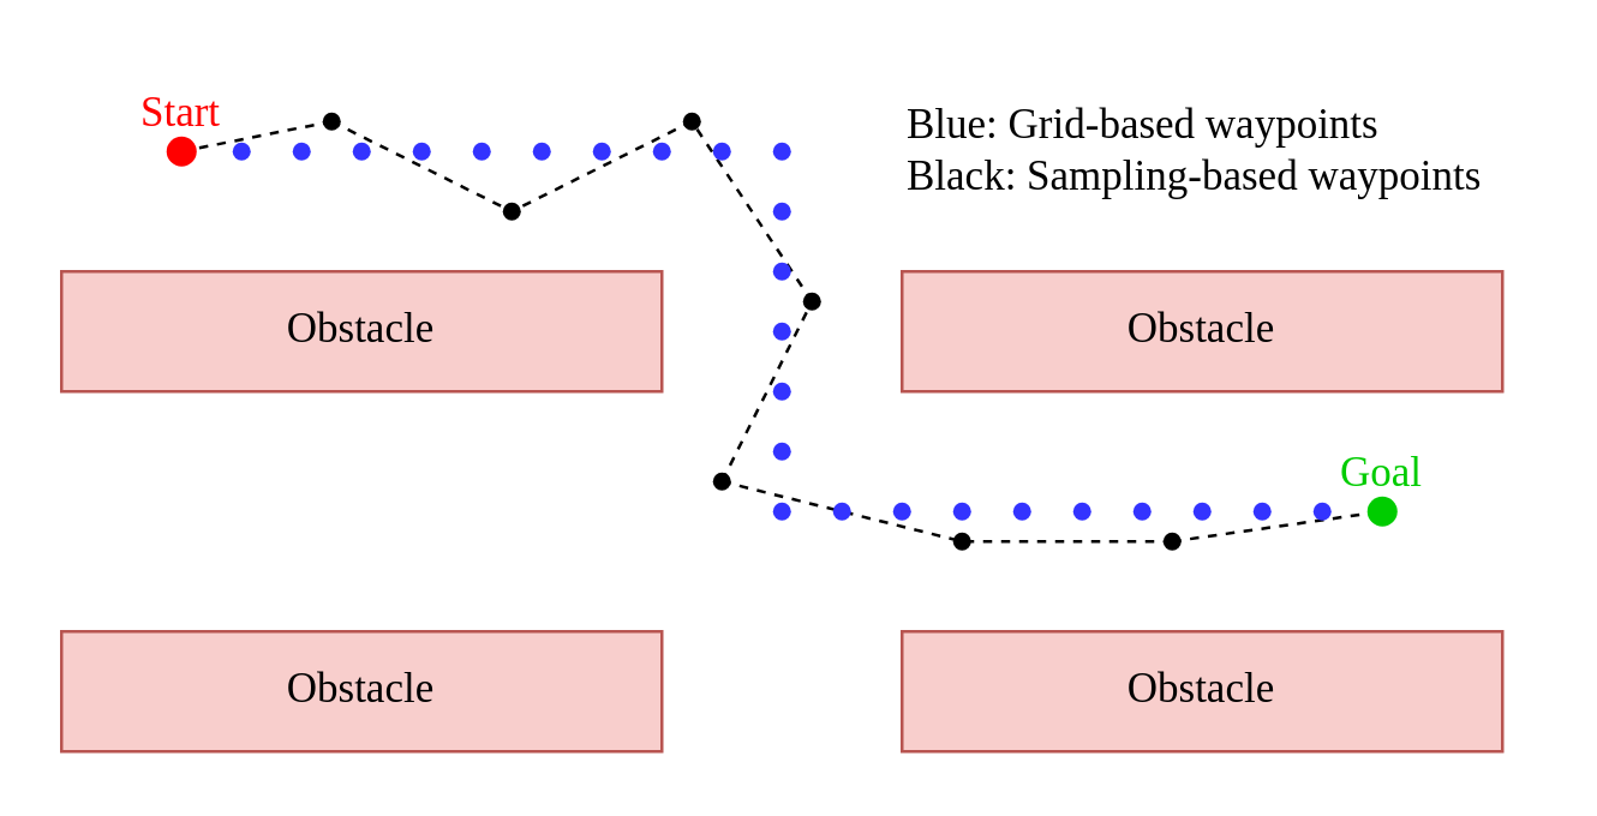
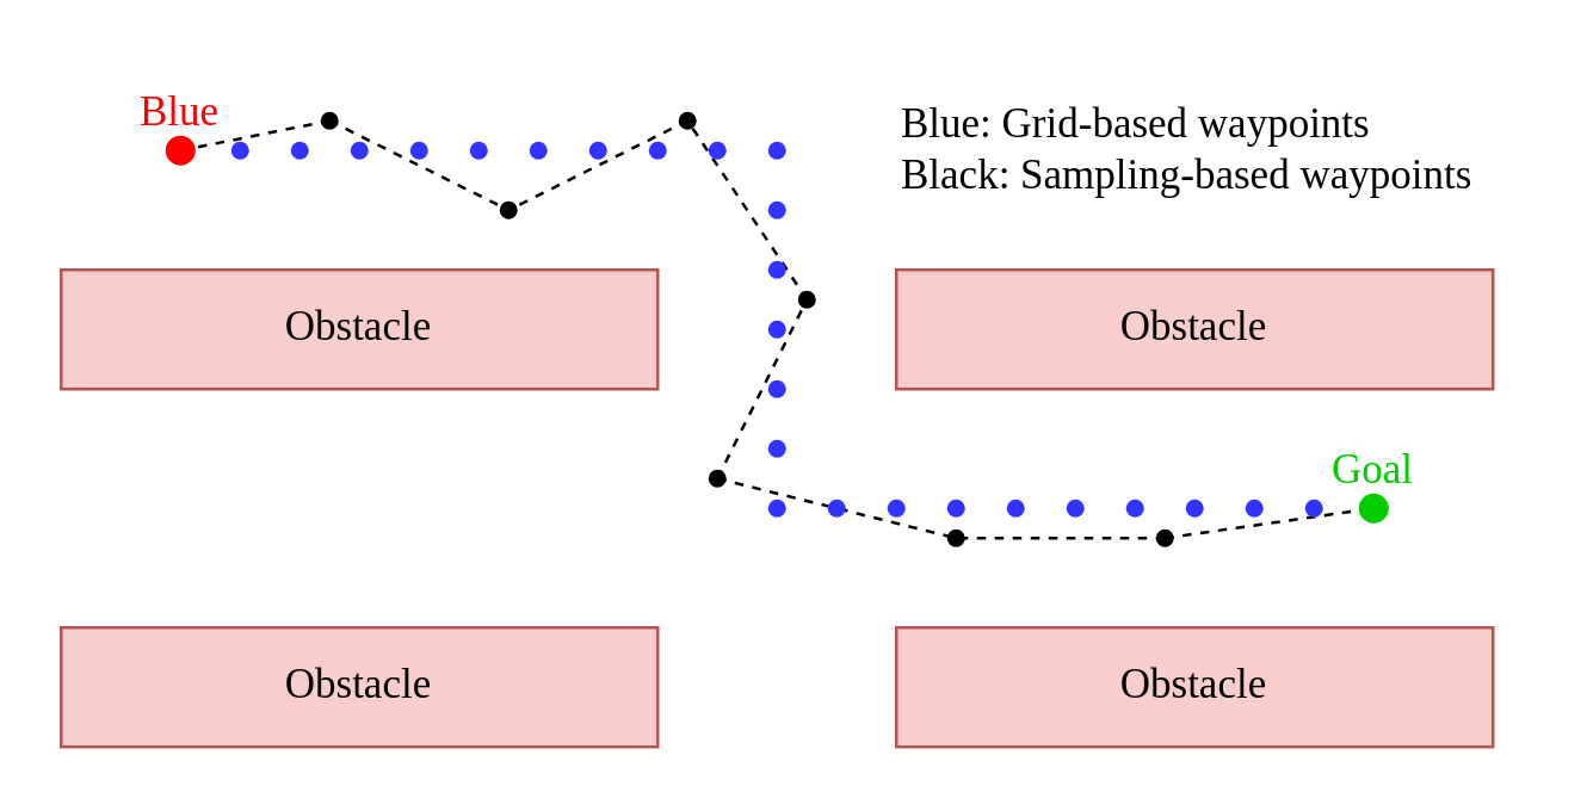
- <mxCell id="17" value="Start" style="shape=waypoint;sketch=0;fillStyle=solid;size=6;pointerEvents=1;points=[];fillColor=none;resizable=0;rotatable=0;perimeter=centerPerimeter;snapToPoint=1;strokeWidth=3;strokeColor=#FF0000;fontFamily=Comptuer Modern;fontSource=http%3A%2F%2Fmirrors.ctan.org%2Ffonts%2Fcm-unicode%2Ffonts%2Fotf%2Fcmunbxo.otf;fontSize=14;verticalAlign=top;spacingTop=-8;fontColor=#FF0000;" parent="1" vertex="1"><mxGeometry x="40" y="30" width="40" height="40" as="geometry" /></mxCell>
+ <mxCell id="17" value="Blue" style="shape=waypoint;sketch=0;fillStyle=solid;size=6;pointerEvents=1;points=[];fillColor=none;resizable=0;rotatable=0;perimeter=centerPerimeter;snapToPoint=1;strokeWidth=3;strokeColor=#FF0000;fontFamily=Comptuer Modern;fontSource=http%3A%2F%2Fmirrors.ctan.org%2Ffonts%2Fcm-unicode%2Ffonts%2Fotf%2Fcmunbxo.otf;fontSize=14;verticalAlign=top;spacingTop=-8;fontColor=#FF0000;" parent="1" vertex="1"><mxGeometry x="40" y="30" width="40" height="40" as="geometry" /></mxCell>
